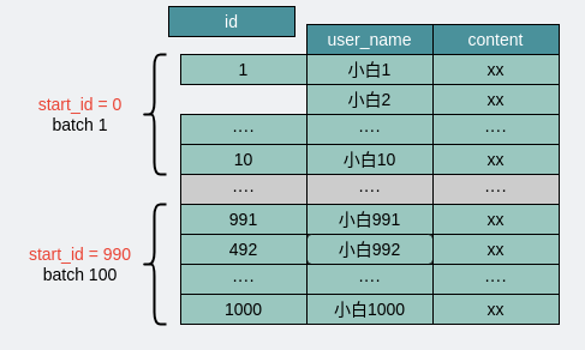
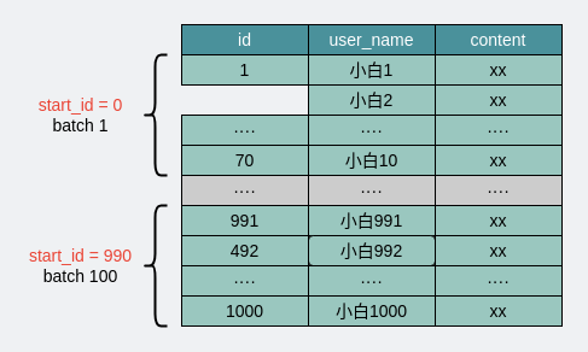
- <mxCell id="4" value="id" style="rounded=0;whiteSpace=wrap;html=1;fillColor=#4A919B;gradientColor=none;fontSize=14;fontColor=#FFFFFF;" parent="1" vertex="1"><mxGeometry x="140" y="5" width="105" height="25" as="geometry" /></mxCell>
+ <mxCell id="4" value="id" style="rounded=0;whiteSpace=wrap;html=1;fillColor=#4A919B;gradientColor=none;fontSize=14;fontColor=#FFFFFF;" parent="1" vertex="1"><mxGeometry x="150" y="20" width="105" height="25" as="geometry" /></mxCell>
- <mxCell id="15" value="10" style="rounded=0;whiteSpace=wrap;html=1;fillColor=#9AC7BF;gradientColor=none;fontSize=14;fontColor=#000000;" parent="1" vertex="1"><mxGeometry x="150" y="120" width="105" height="25" as="geometry" /></mxCell>
+ <mxCell id="15" value="70" style="rounded=0;whiteSpace=wrap;html=1;fillColor=#9AC7BF;gradientColor=none;fontSize=14;fontColor=#000000;" parent="1" vertex="1"><mxGeometry x="150" y="120" width="105" height="25" as="geometry" /></mxCell>
